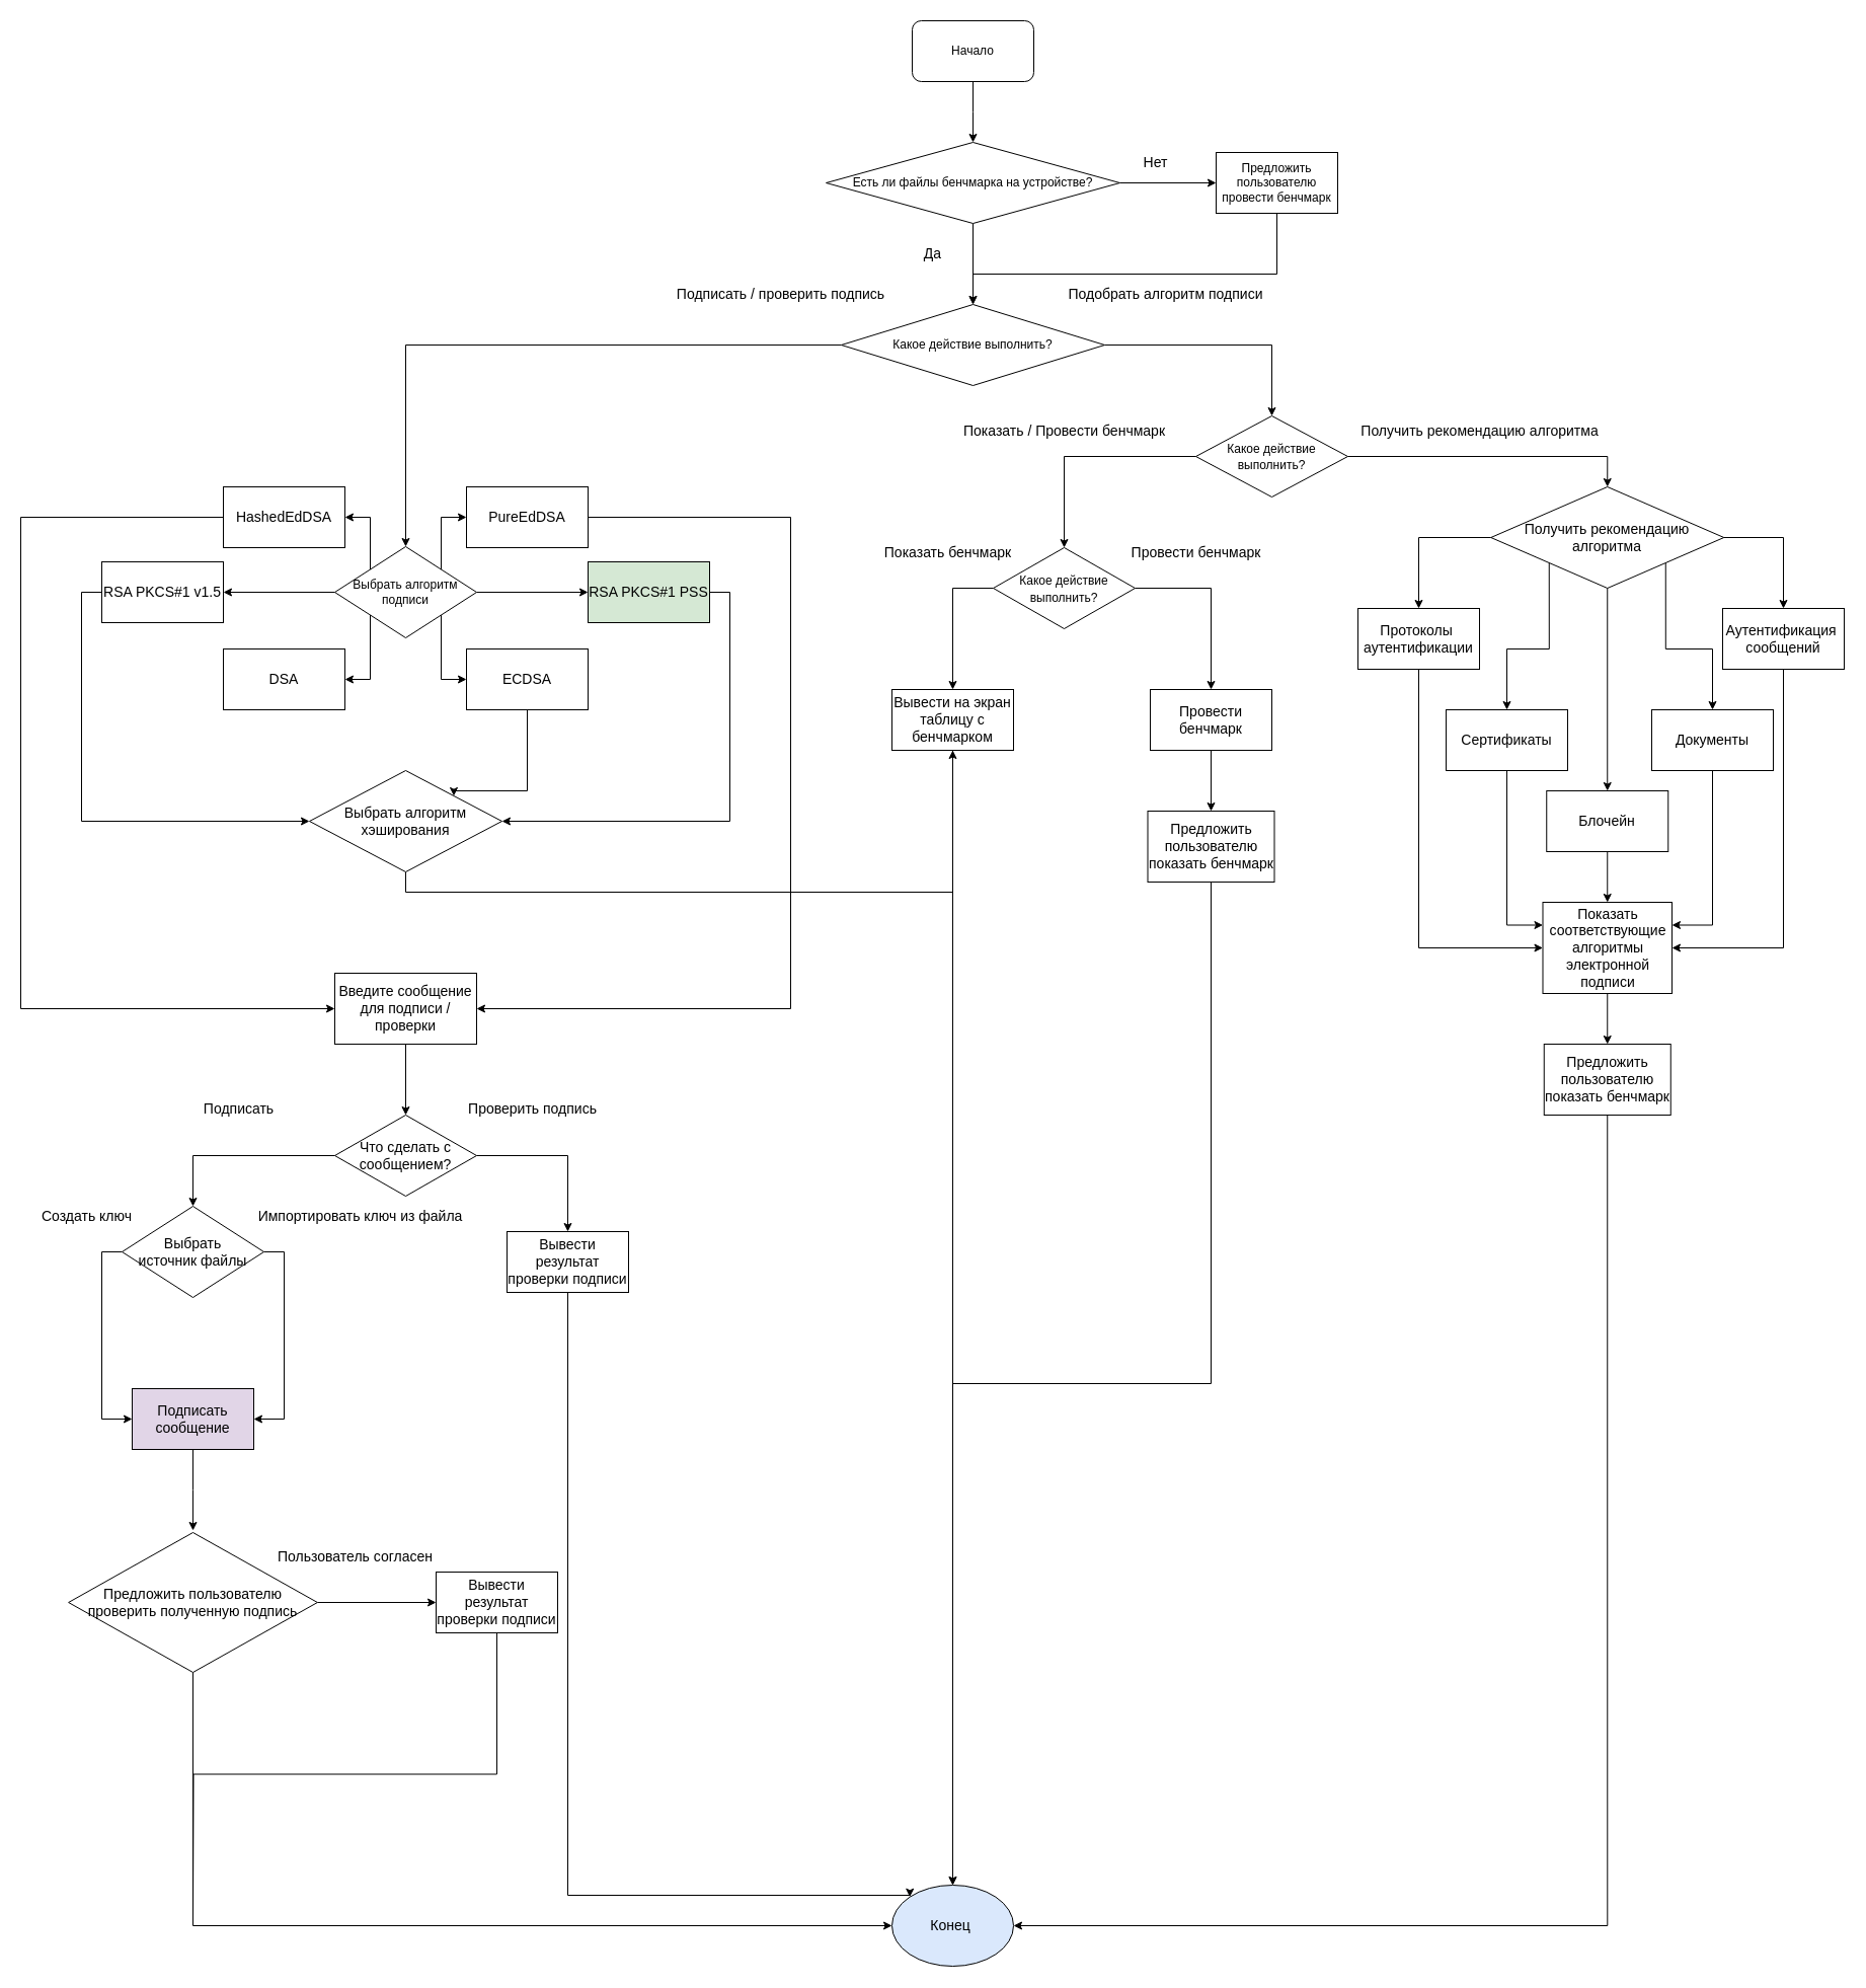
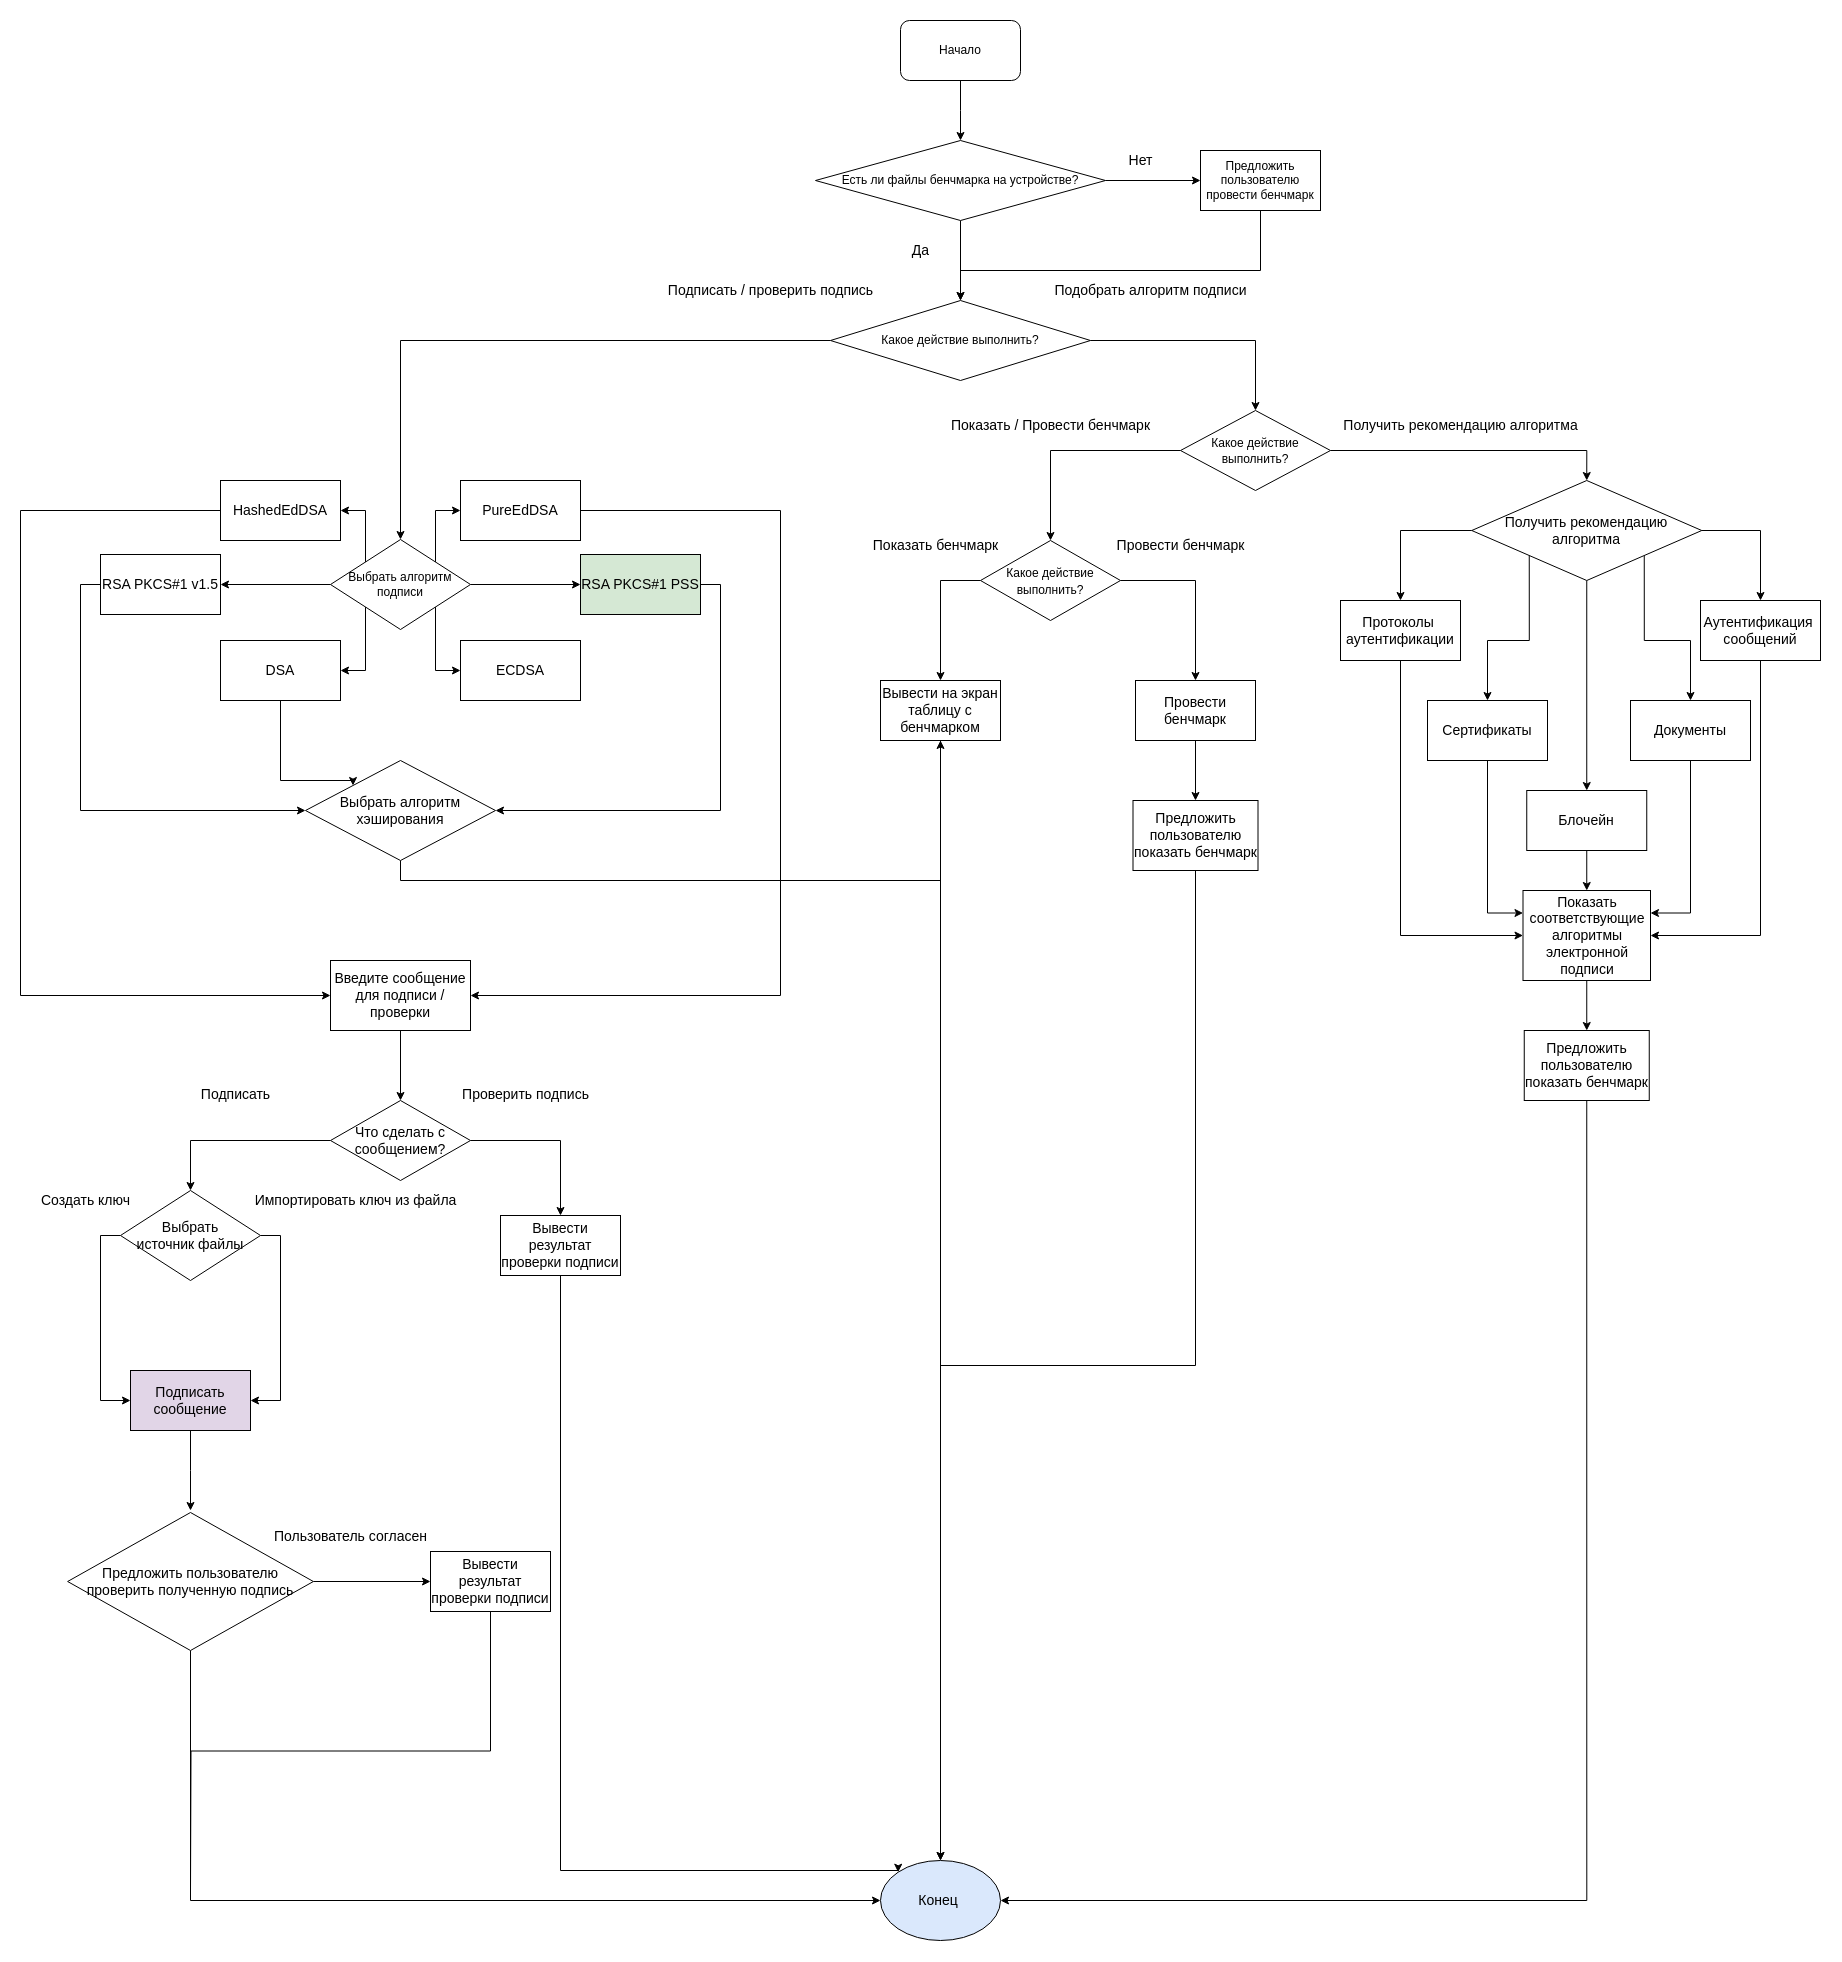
+ <mxCell id="67" style="edgeStyle=orthogonalEdgeStyle;rounded=0;orthogonalLoop=1;jettySize=auto;html=1;exitX=0.5;exitY=1;exitDx=0;exitDy=0;entryX=0;entryY=0;entryDx=0;entryDy=0;fontSize=14;" edge="1" parent="1" source="68" target="72"><mxGeometry relative="1" as="geometry"><Array as="points"><mxPoint x="280" y="780" /><mxPoint x="352" y="780" /></Array></mxGeometry></mxCell>
- <mxCell id="69" style="edgeStyle=orthogonalEdgeStyle;rounded=0;orthogonalLoop=1;jettySize=auto;html=1;exitX=0.5;exitY=1;exitDx=0;exitDy=0;entryX=1;entryY=0;entryDx=0;entryDy=0;fontSize=14;" edge="1" parent="1" source="70" target="72"><mxGeometry relative="1" as="geometry"><Array as="points"><mxPoint x="520" y="780" /><mxPoint x="448" y="780" /></Array></mxGeometry></mxCell>
- <mxCell id="50" value="Блочейн" style="rounded=0;whiteSpace=wrap;html=1;fontSize=14;" vertex="1" parent="1"><mxGeometry x="1526.25" y="780" width="120" height="60" as="geometry" /></mxCell>
+ <mxCell id="50" value="Блочейн" style="rounded=0;whiteSpace=wrap;html=1;fontSize=14;" vertex="1" parent="1"><mxGeometry x="1526.25" y="790" width="120" height="60" as="geometry" /></mxCell>
